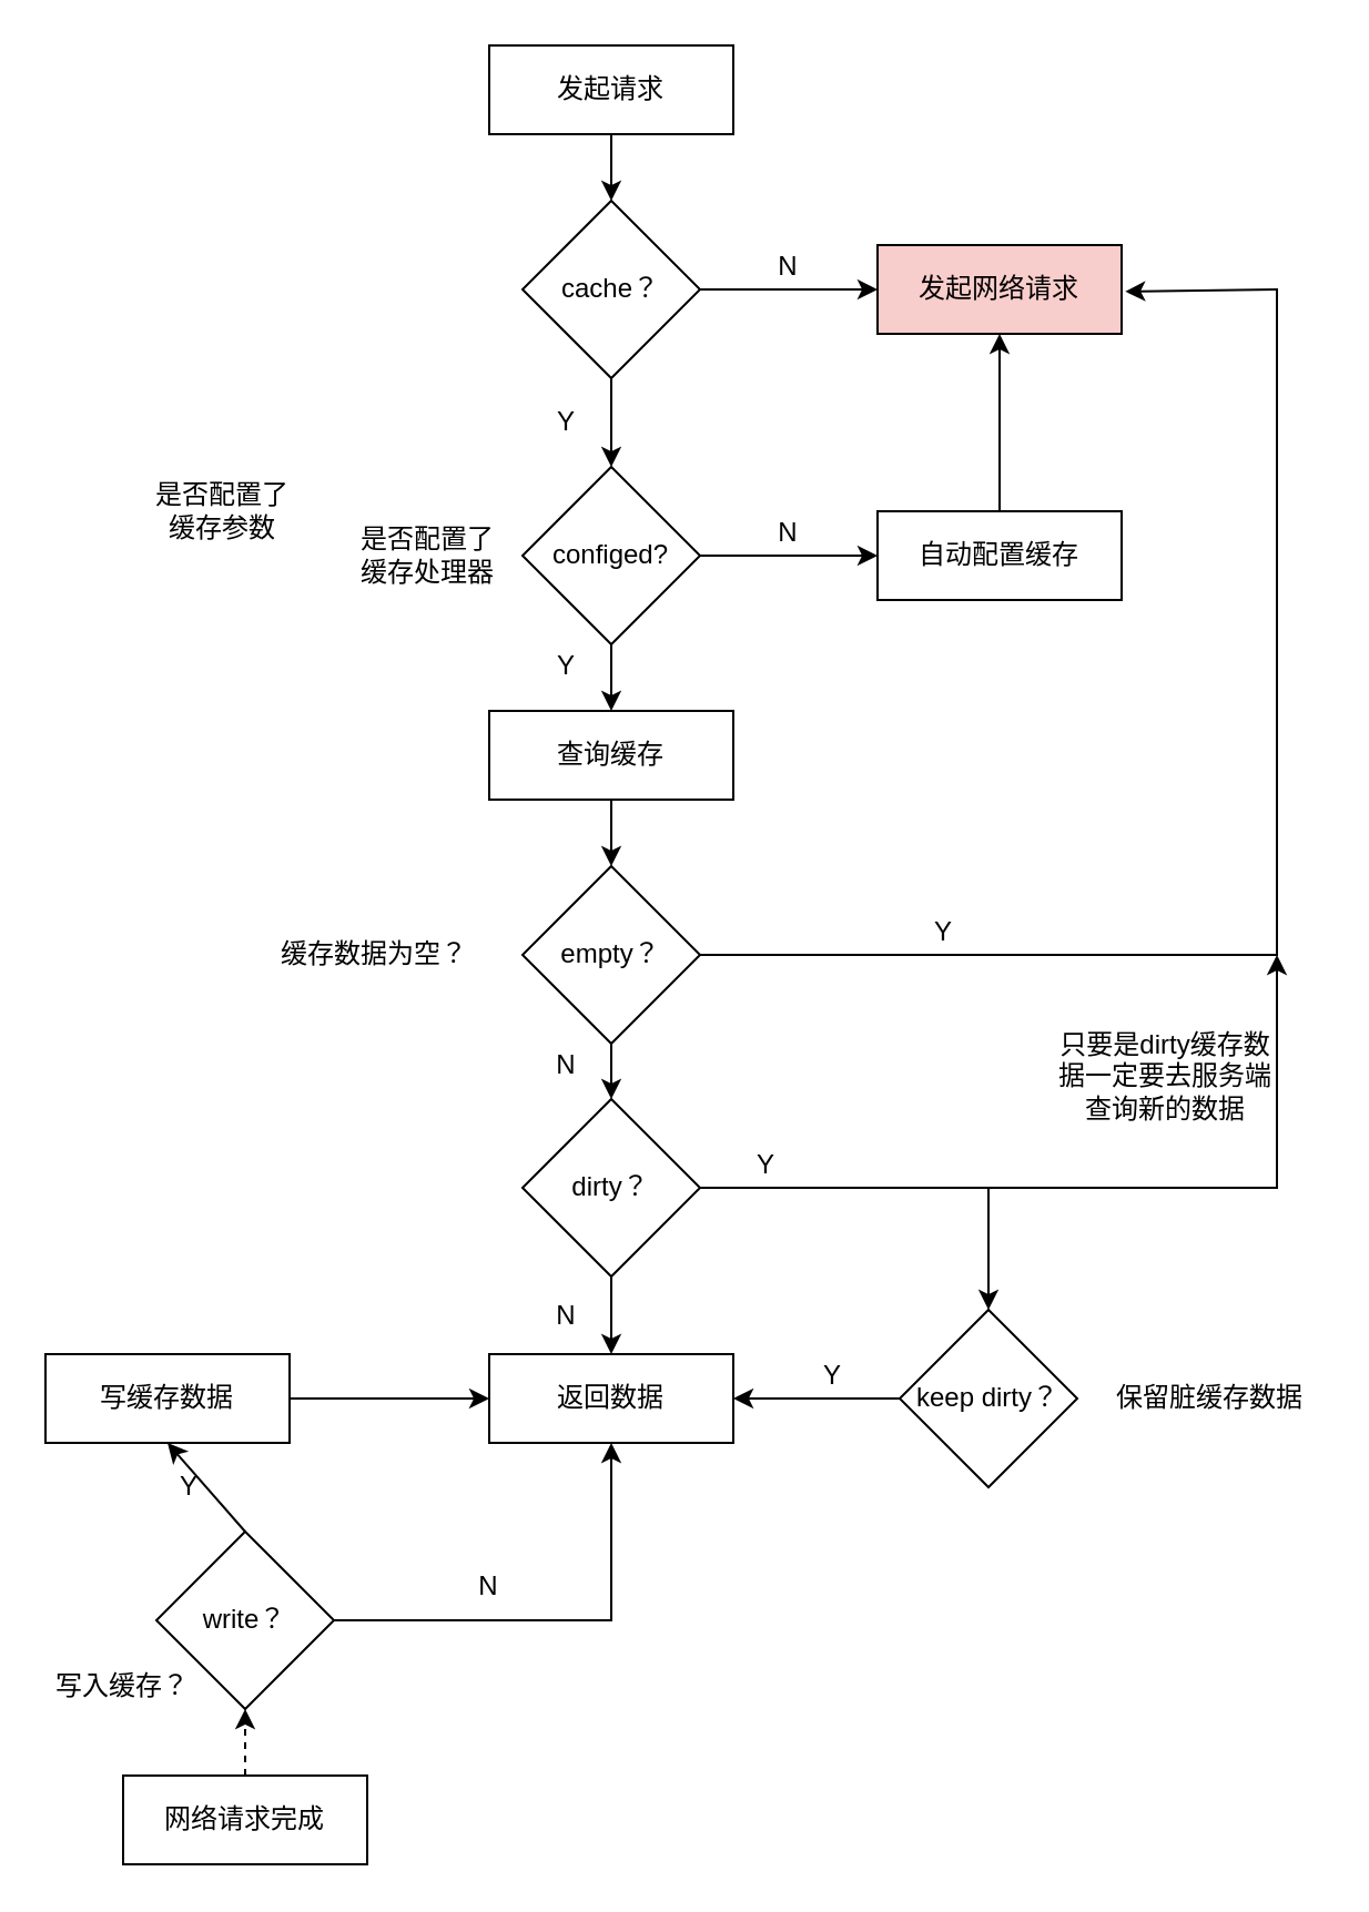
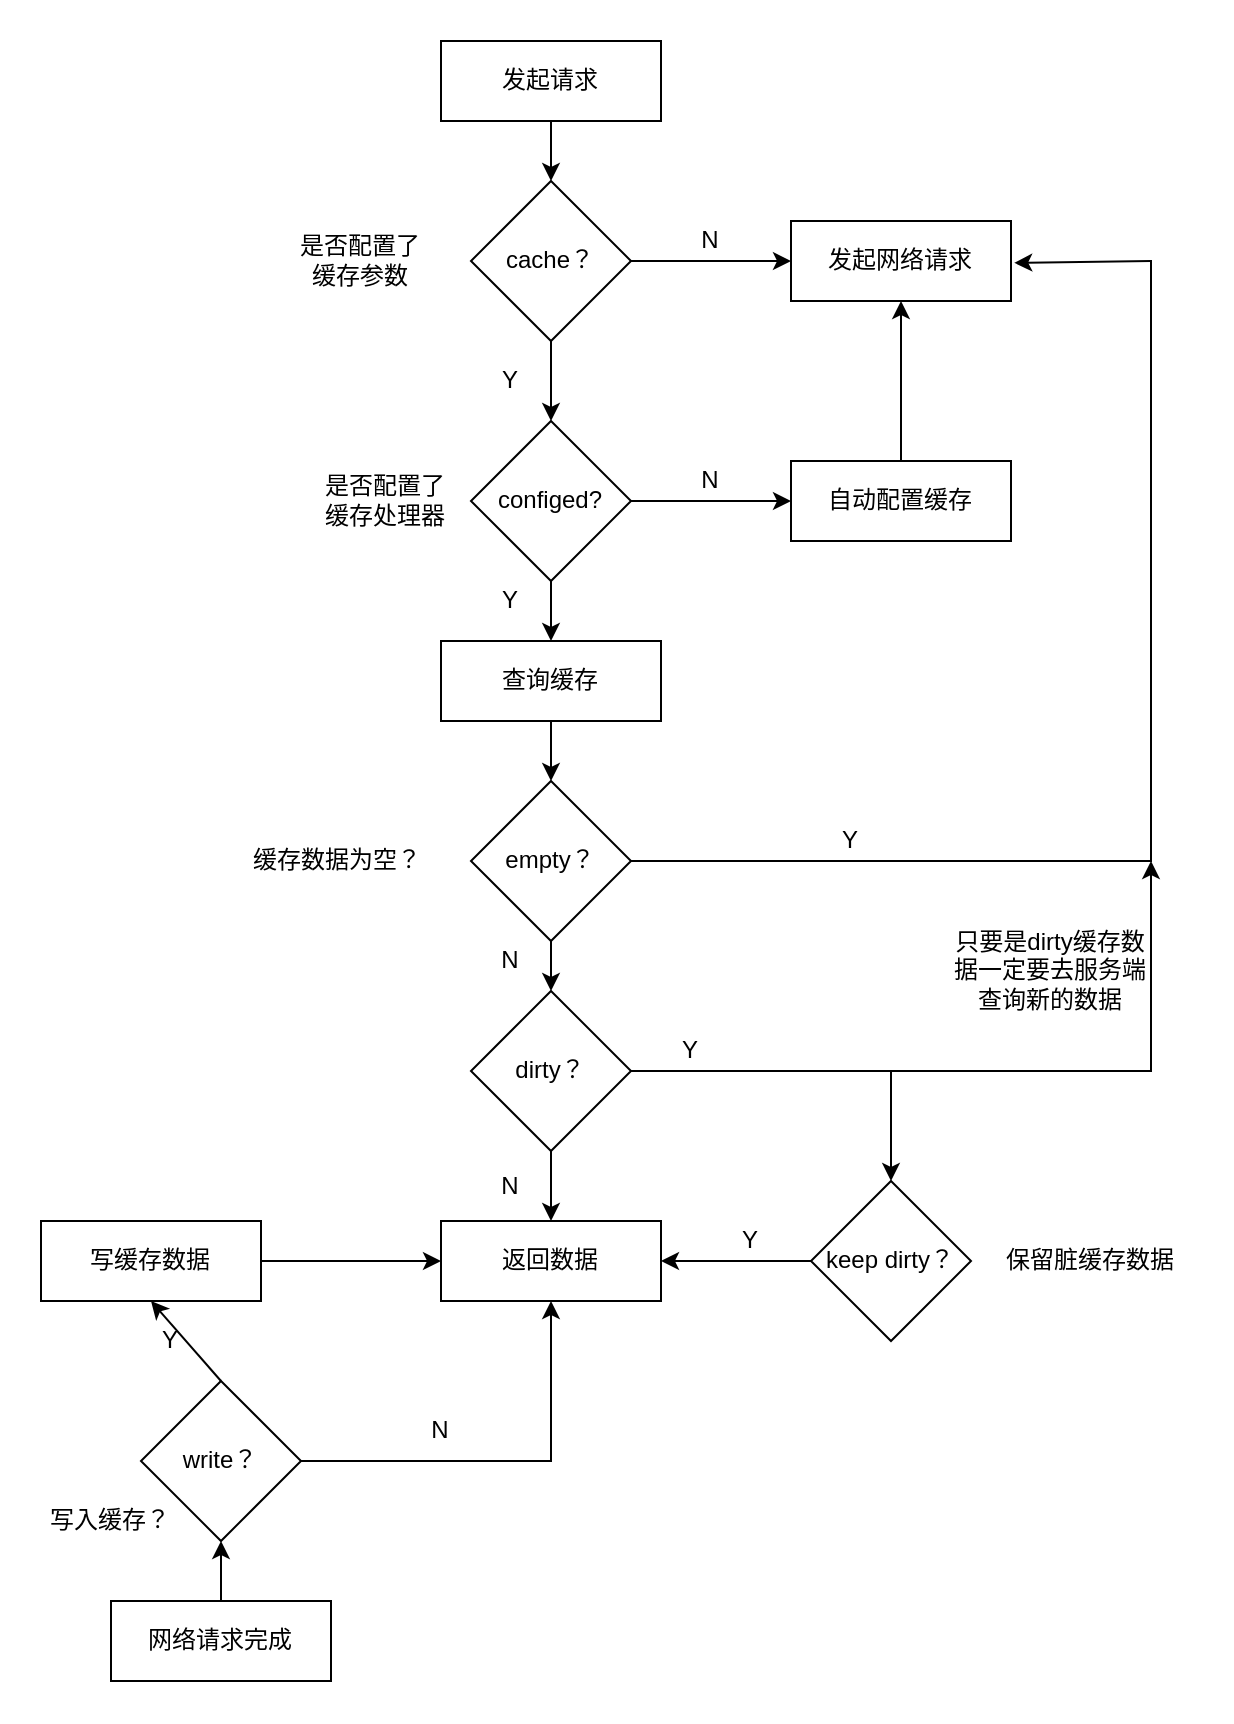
- <mxCell id="9" value="发起网络请求" style="rounded=0;whiteSpace=wrap;html=1;fillColor=#f8cecc;" vertex="1" parent="1"><mxGeometry x="395" y="110" width="110" height="40" as="geometry" /></mxCell>
+ <mxCell id="9" value="发起网络请求" style="rounded=0;whiteSpace=wrap;html=1;" vertex="1" parent="1"><mxGeometry x="395" y="110" width="110" height="40" as="geometry" /></mxCell>
- <mxCell id="18" value="是否配置了缓存参数" style="text;html=1;align=center;verticalAlign=middle;whiteSpace=wrap;rounded=0;padding=20px" vertex="1" parent="1"><mxGeometry x="65" y="220" width="70" height="20" as="geometry" /></mxCell>
+ <mxCell id="18" value="是否配置了缓存参数" style="text;html=1;align=center;verticalAlign=middle;whiteSpace=wrap;rounded=0;padding=20px" vertex="1" parent="1"><mxGeometry x="145" y="120" width="70" height="20" as="geometry" /></mxCell>
- <mxCell id="44" value="" style="endArrow=classic;html=1;fontColor=#000000;exitX=0.5;exitY=0;exitDx=0;exitDy=0;entryX=0.5;entryY=1;entryDx=0;entryDy=0;dashed=1;" edge="1" parent="1" source="40" target="42"><mxGeometry width="50" height="50" relative="1" as="geometry"><mxPoint x="55" y="910" as="sourcePoint" /><mxPoint x="105" y="860" as="targetPoint" /></mxGeometry></mxCell>
+ <mxCell id="44" value="" style="endArrow=classic;html=1;fontColor=#000000;exitX=0.5;exitY=0;exitDx=0;exitDy=0;entryX=0.5;entryY=1;entryDx=0;entryDy=0;" edge="1" parent="1" source="40" target="42"><mxGeometry width="50" height="50" relative="1" as="geometry"><mxPoint x="55" y="910" as="sourcePoint" /><mxPoint x="105" y="860" as="targetPoint" /></mxGeometry></mxCell>
